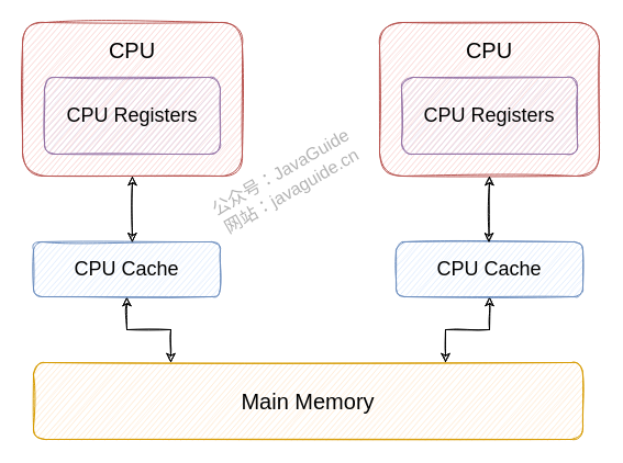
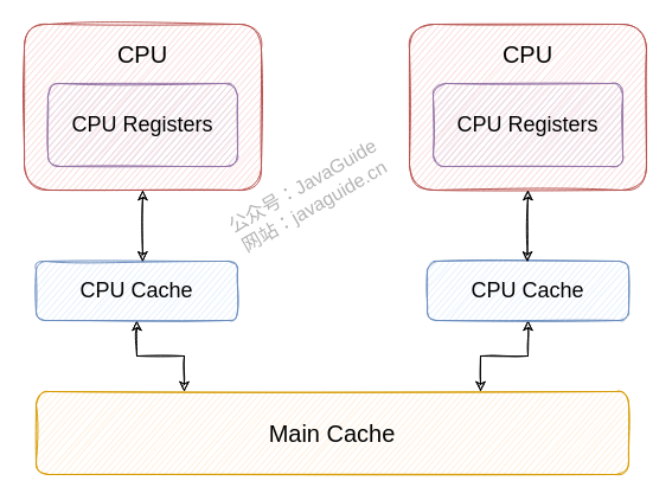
- <mxCell id="8" value="Main Memory" style="rounded=1;whiteSpace=wrap;html=1;sketch=1;fontSize=20;shadow=0;fillColor=#ffe6cc;strokeColor=#d79b00;" parent="1" vertex="1"><mxGeometry x="30" y="330" width="500" height="70" as="geometry" /></mxCell>
+ <mxCell id="8" value="Main Cache" style="rounded=1;whiteSpace=wrap;html=1;sketch=1;fontSize=20;shadow=0;fillColor=#ffe6cc;strokeColor=#d79b00;" parent="1" vertex="1"><mxGeometry x="30" y="330" width="500" height="70" as="geometry" /></mxCell>
